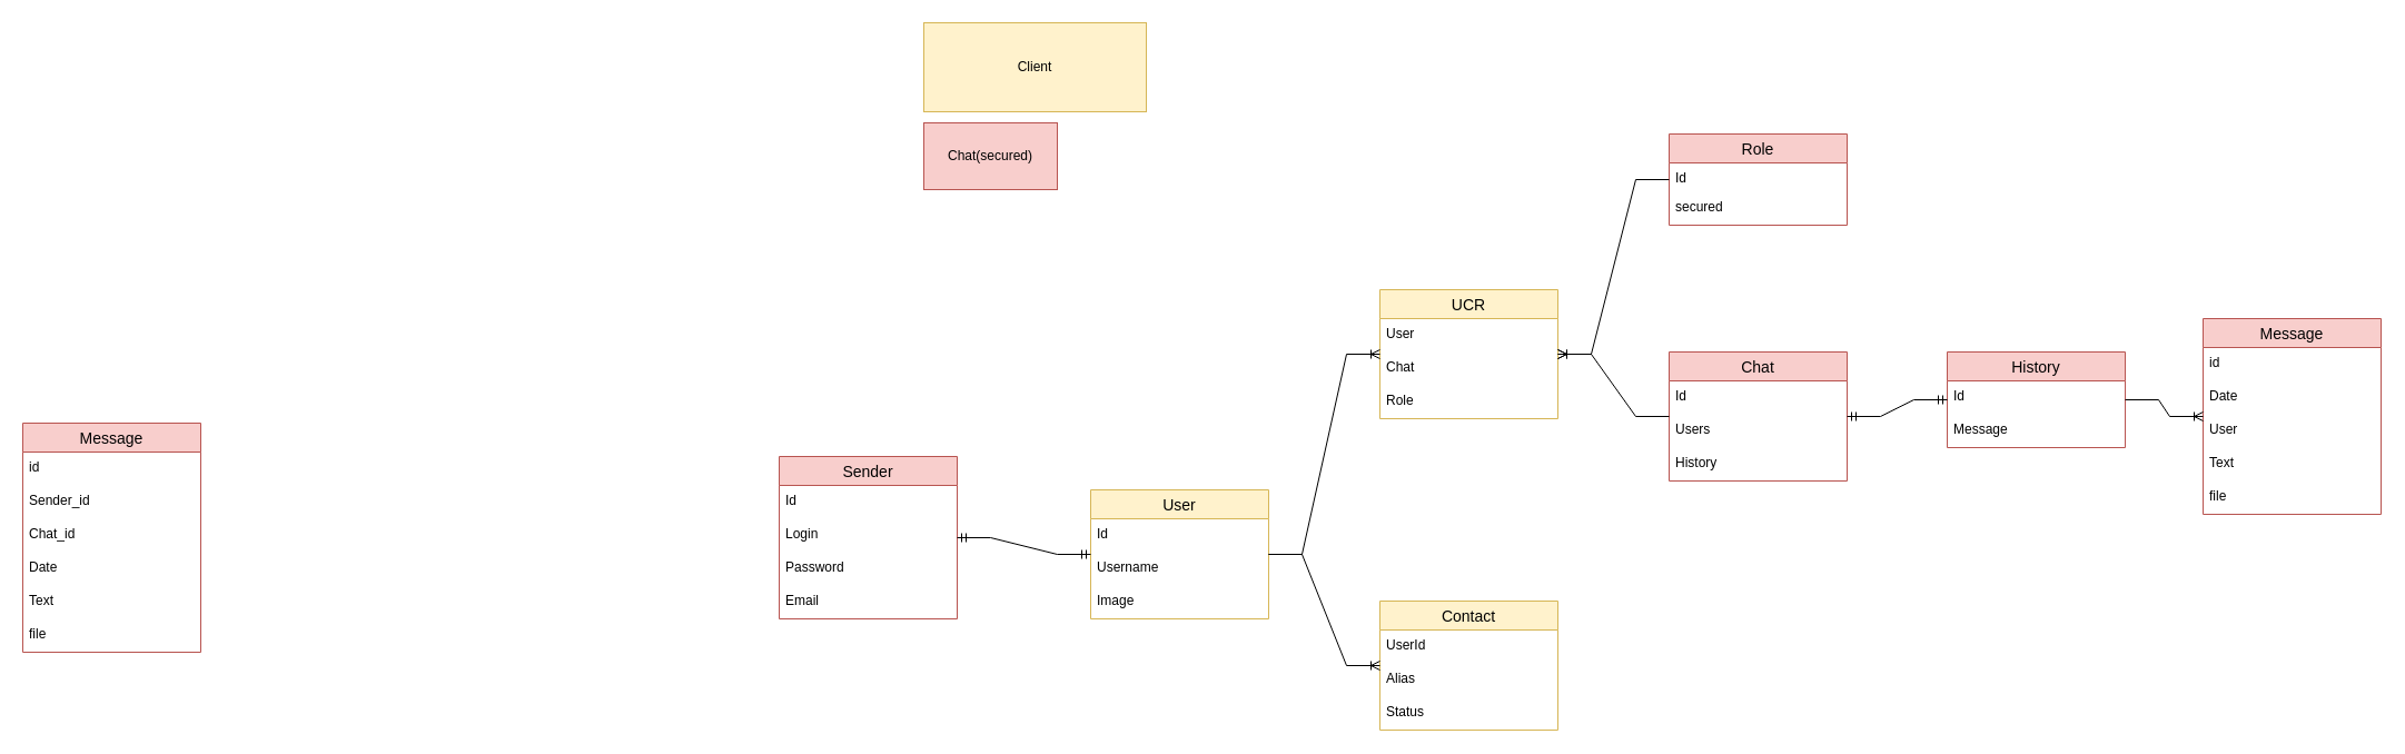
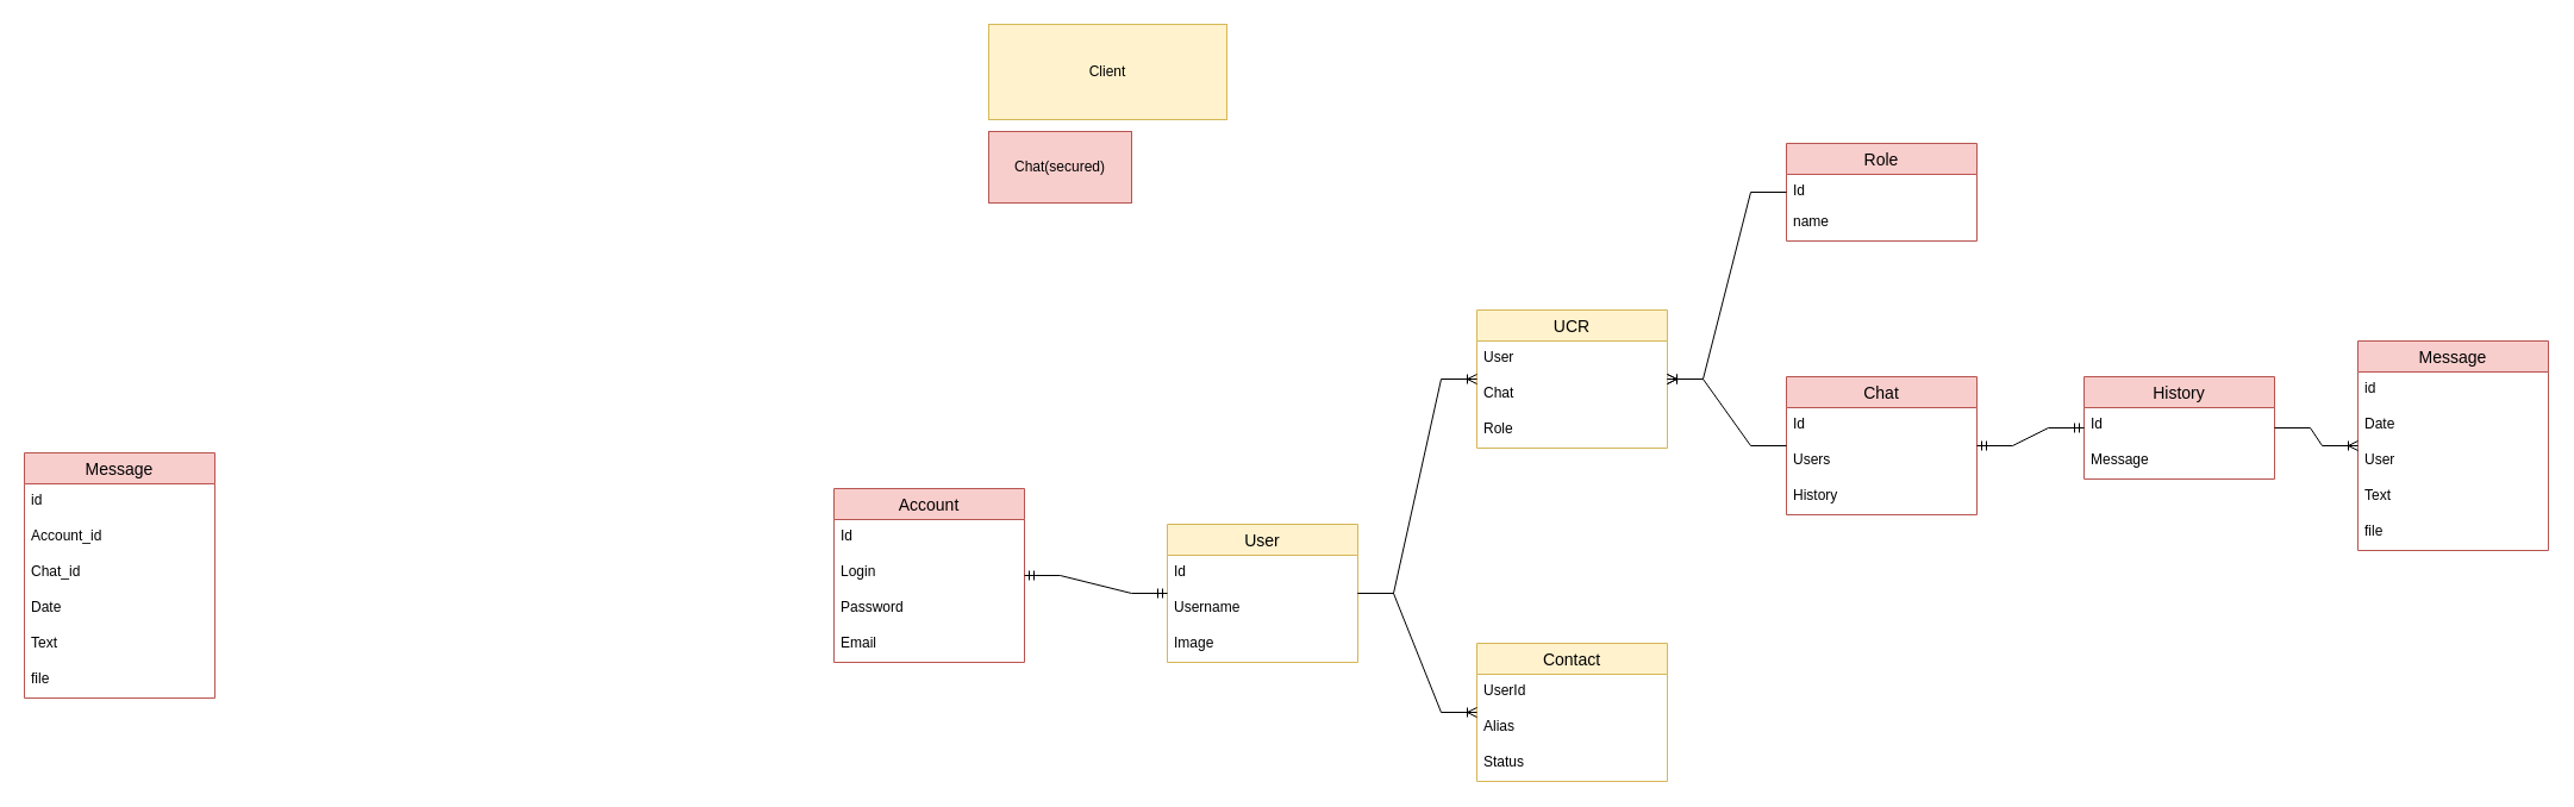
- <mxCell id="8" value="secured" style="text;strokeColor=none;fillColor=none;spacingLeft=4;spacingRight=4;overflow=hidden;rotatable=0;points=[[0,0.5],[1,0.5]];portConstraint=eastwest;fontSize=12;" parent="6" vertex="1"><mxGeometry y="52" width="160" height="30" as="geometry" /></mxCell>
+ <mxCell id="8" value="name" style="text;strokeColor=none;fillColor=none;spacingLeft=4;spacingRight=4;overflow=hidden;rotatable=0;points=[[0,0.5],[1,0.5]];portConstraint=eastwest;fontSize=12;" parent="6" vertex="1"><mxGeometry y="52" width="160" height="30" as="geometry" /></mxCell>
- <mxCell id="31" value="Sender" style="swimlane;fontStyle=0;childLayout=stackLayout;horizontal=1;startSize=26;horizontalStack=0;resizeParent=1;resizeParentMax=0;resizeLast=0;collapsible=1;marginBottom=0;align=center;fontSize=14;fillColor=#f8cecc;strokeColor=#b85450;" parent="1" vertex="1"><mxGeometry x="700" y="410" width="160" height="146" as="geometry" /></mxCell>
+ <mxCell id="31" value="Account" style="swimlane;fontStyle=0;childLayout=stackLayout;horizontal=1;startSize=26;horizontalStack=0;resizeParent=1;resizeParentMax=0;resizeLast=0;collapsible=1;marginBottom=0;align=center;fontSize=14;fillColor=#f8cecc;strokeColor=#b85450;" parent="1" vertex="1"><mxGeometry x="700" y="410" width="160" height="146" as="geometry" /></mxCell>
- <mxCell id="46" value="Sender_id" style="text;strokeColor=none;fillColor=none;spacingLeft=4;spacingRight=4;overflow=hidden;rotatable=0;points=[[0,0.5],[1,0.5]];portConstraint=eastwest;fontSize=12;" parent="44" vertex="1"><mxGeometry y="56" width="160" height="30" as="geometry" /></mxCell>
+ <mxCell id="46" value="Account_id" style="text;strokeColor=none;fillColor=none;spacingLeft=4;spacingRight=4;overflow=hidden;rotatable=0;points=[[0,0.5],[1,0.5]];portConstraint=eastwest;fontSize=12;" parent="44" vertex="1"><mxGeometry y="56" width="160" height="30" as="geometry" /></mxCell>
